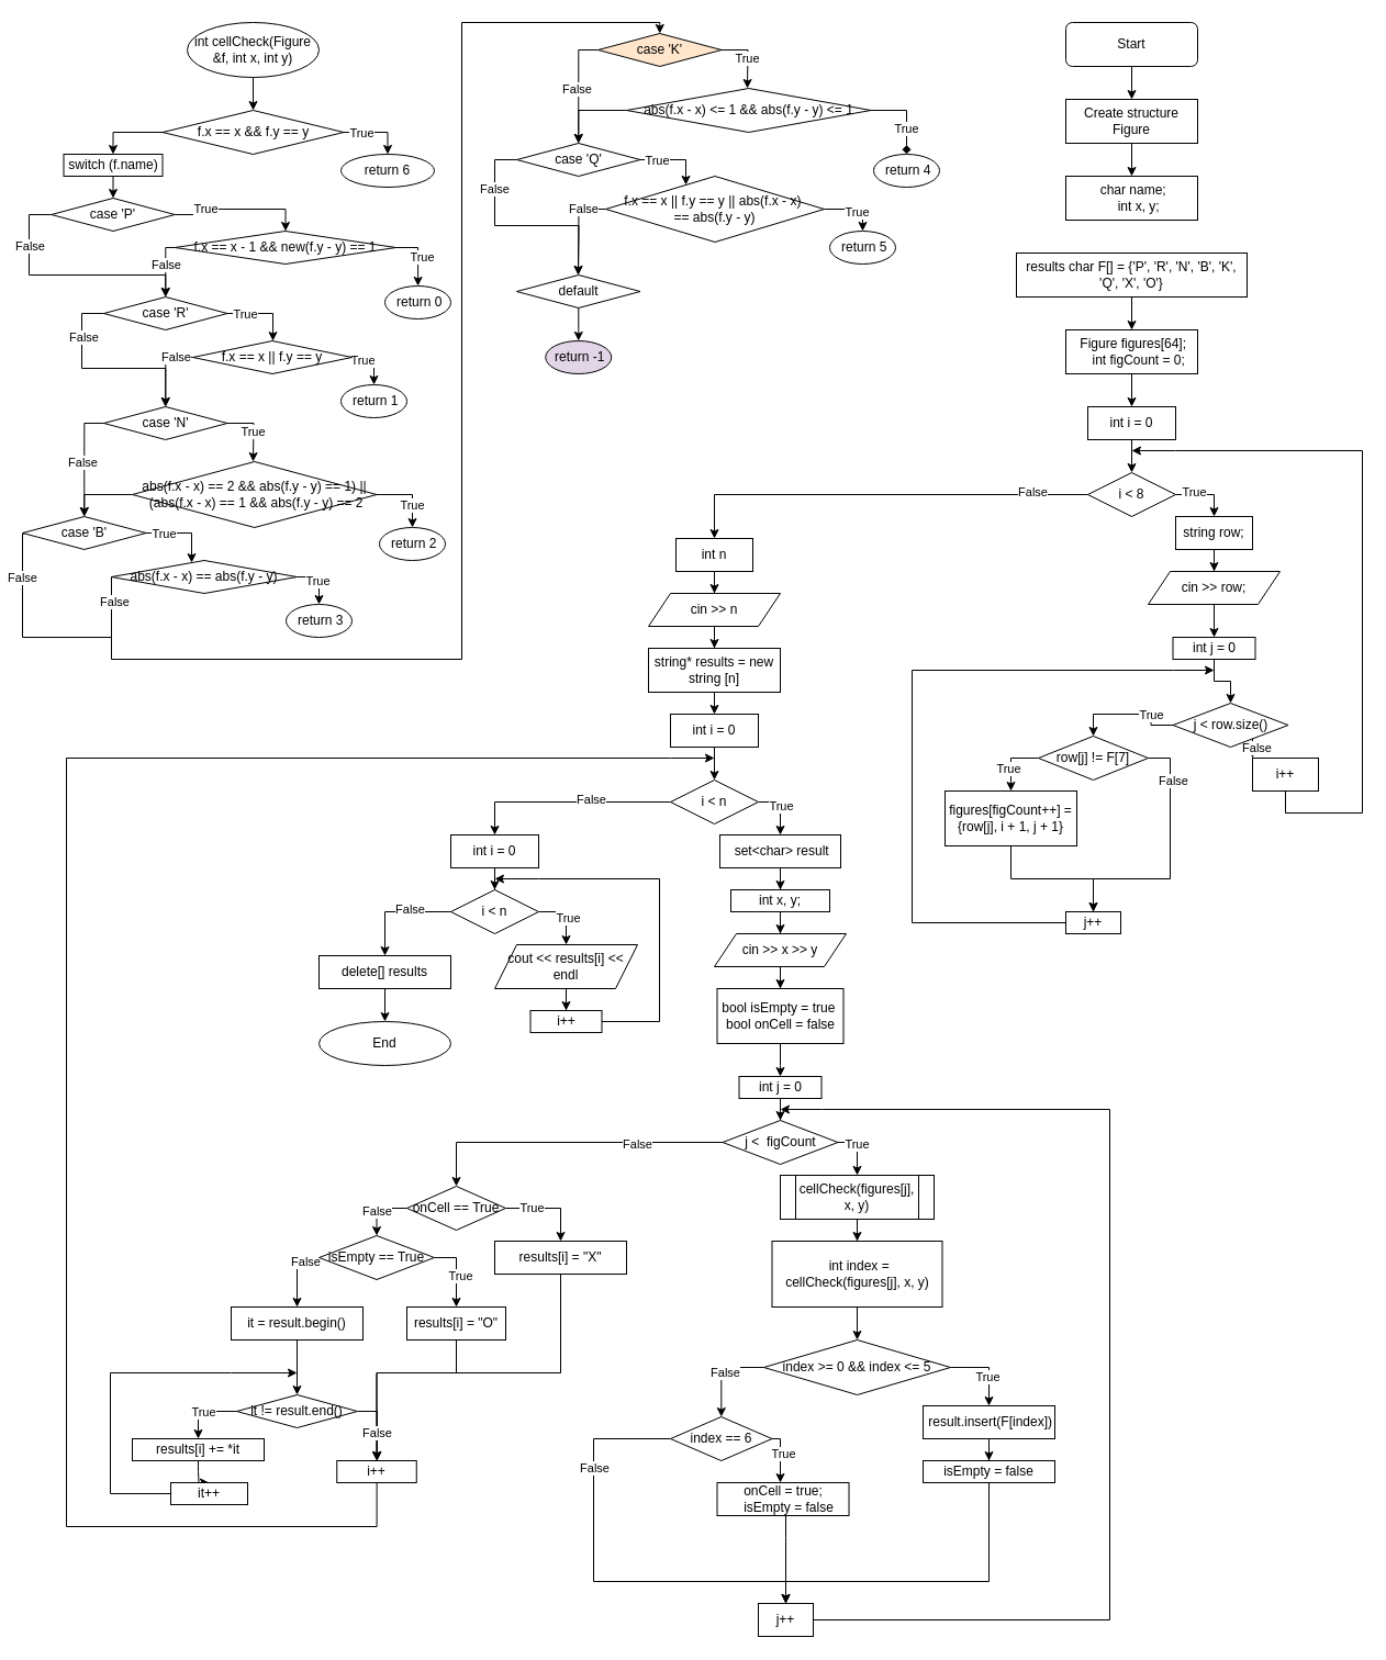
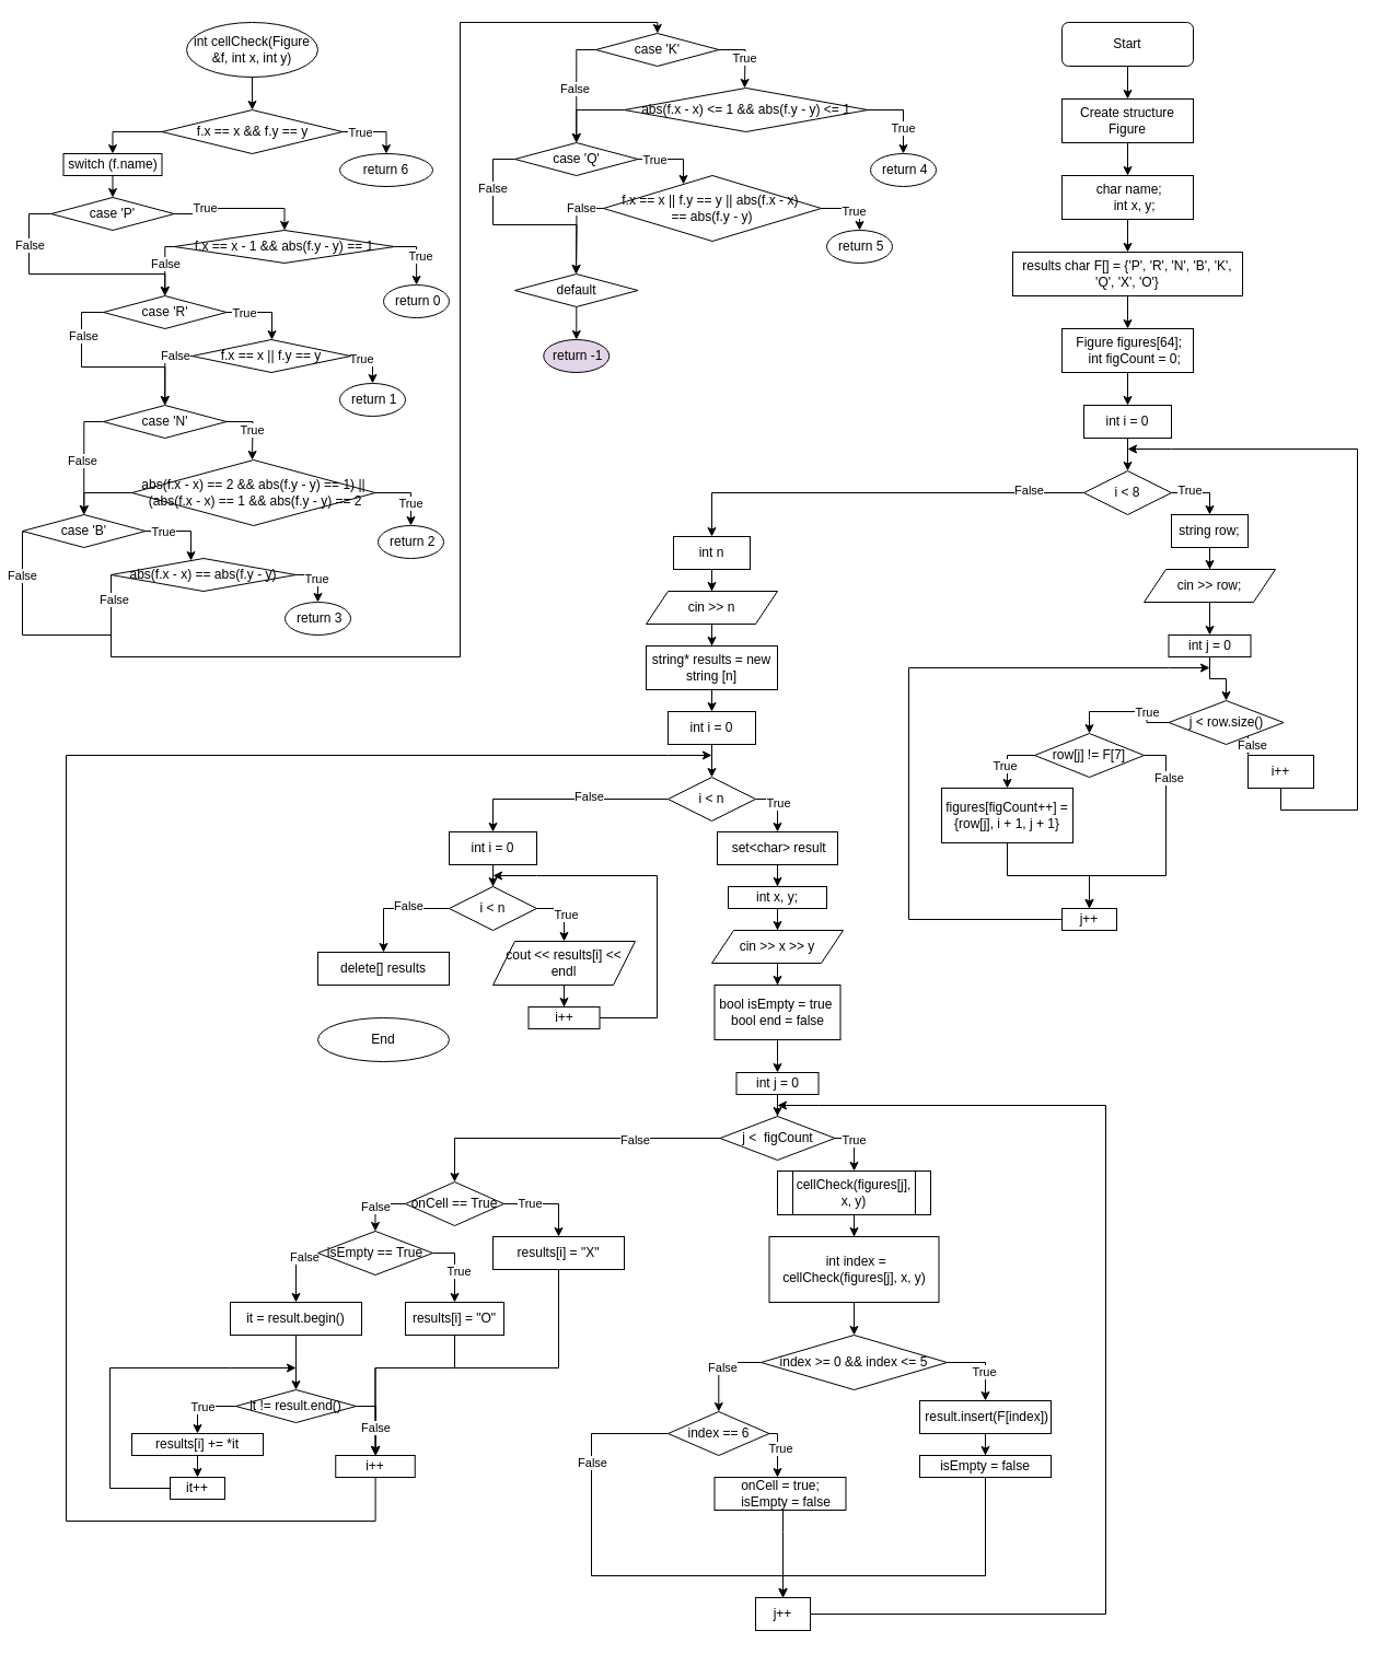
- <mxCell id="189" value="case 'K'" style="rhombus;whiteSpace=wrap;html=1;fillColor=#ffe6cc;" vertex="1" parent="1"><mxGeometry x="544" y="30" width="112.5" height="30" as="geometry" /></mxCell>
+ <mxCell id="189" value="case 'K'" style="rhombus;whiteSpace=wrap;html=1;" vertex="1" parent="1"><mxGeometry x="544" y="30" width="112.5" height="30" as="geometry" /></mxCell>
- <mxCell id="190" style="edgeStyle=orthogonalEdgeStyle;rounded=0;orthogonalLoop=1;jettySize=auto;html=1;exitX=1;exitY=0.5;exitDx=0;exitDy=0;entryX=0.5;entryY=0;entryDx=0;entryDy=0;entryPerimeter=0;endArrow=diamond;" edge="1" parent="1" source="193" target="194"><mxGeometry relative="1" as="geometry"><mxPoint x="771.75" y="120" as="targetPoint" /></mxGeometry></mxCell>
+ <mxCell id="190" style="edgeStyle=orthogonalEdgeStyle;rounded=0;orthogonalLoop=1;jettySize=auto;html=1;exitX=1;exitY=0.5;exitDx=0;exitDy=0;entryX=0.5;entryY=0;entryDx=0;entryDy=0;entryPerimeter=0;" edge="1" parent="1" source="193" target="194"><mxGeometry relative="1" as="geometry"><mxPoint x="771.75" y="120" as="targetPoint" /></mxGeometry></mxCell>
+ <mxCell id="6" style="edgeStyle=orthogonalEdgeStyle;rounded=0;orthogonalLoop=1;jettySize=auto;html=1;" parent="1" source="7" target="9" edge="1"><mxGeometry relative="1" as="geometry"><mxPoint x="1030" y="230" as="targetPoint" /></mxGeometry></mxCell>
- <mxCell id="151" value="f.x == x - 1 &amp;amp;&amp;amp; new(f.y - y) == 1" style="rhombus;whiteSpace=wrap;html=1;" vertex="1" parent="1"><mxGeometry x="158.75" y="210" width="201.25" height="30" as="geometry" /></mxCell>
+ <mxCell id="151" value="f.x == x - 1 &amp;amp;&amp;amp; abs(f.y - y) == 1" style="rhombus;whiteSpace=wrap;html=1;" vertex="1" parent="1"><mxGeometry x="158.75" y="210" width="201.25" height="30" as="geometry" /></mxCell>
- <mxCell id="129" style="edgeStyle=orthogonalEdgeStyle;rounded=0;orthogonalLoop=1;jettySize=auto;html=1;" parent="1" source="130" target="131" edge="1"><mxGeometry relative="1" as="geometry"><mxPoint x="350" y="930" as="targetPoint" /></mxGeometry></mxCell>
- <mxCell id="61" value="&lt;div&gt;bool isEmpty = true&amp;nbsp;&lt;/div&gt;&lt;div&gt;&lt;span style=&quot;background-color: initial;&quot;&gt;bool onCell = false&lt;/span&gt;&lt;/div&gt;" style="rounded=0;whiteSpace=wrap;html=1;" parent="1" vertex="1"><mxGeometry x="652.5" y="900" width="115" height="50" as="geometry" /></mxCell>
+ <mxCell id="61" value="&lt;div&gt;bool isEmpty = true&amp;nbsp;&lt;/div&gt;&lt;div&gt;&lt;span style=&quot;background-color: initial;&quot;&gt;bool end = false&lt;/span&gt;&lt;/div&gt;" style="rounded=0;whiteSpace=wrap;html=1;" parent="1" vertex="1"><mxGeometry x="652.5" y="900" width="115" height="50" as="geometry" /></mxCell>
- <mxCell id="115" value="it++" style="rounded=0;whiteSpace=wrap;html=1;" parent="1" vertex="1"><mxGeometry x="155" y="1350" width="70" height="20" as="geometry" /></mxCell>
+ <mxCell id="115" value="it++" style="rounded=0;whiteSpace=wrap;html=1;" parent="1" vertex="1"><mxGeometry x="155" y="1350" width="50" height="20" as="geometry" /></mxCell>
